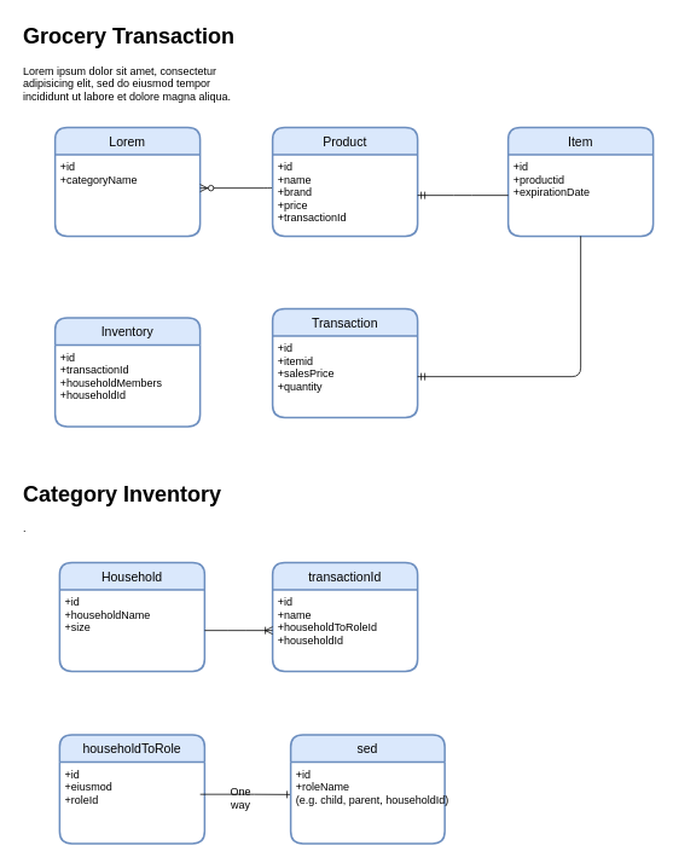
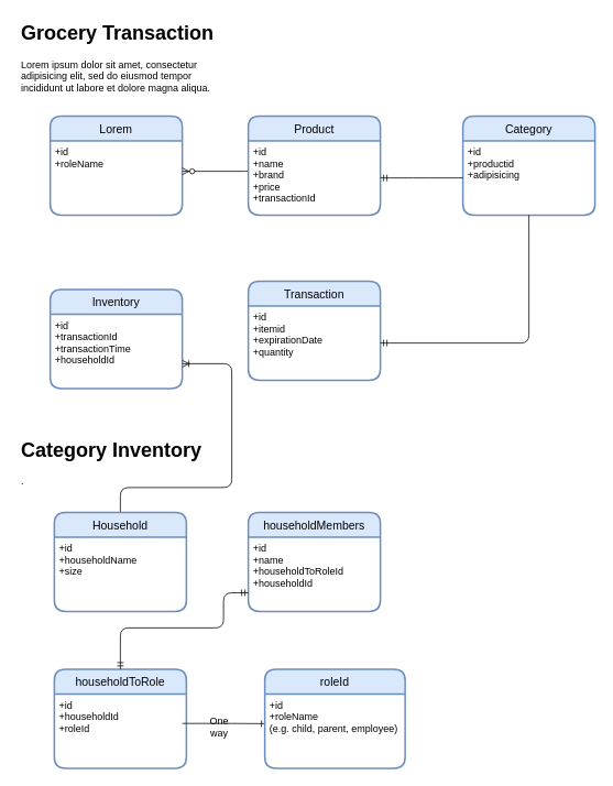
- <mxCell id="4" value="Item" style="swimlane;childLayout=stackLayout;horizontal=1;startSize=30;horizontalStack=0;rounded=1;fontSize=14;fontStyle=0;strokeWidth=2;resizeParent=0;resizeLast=1;shadow=0;dashed=0;align=center;fillColor=#dae8fc;strokeColor=#6c8ebf;" vertex="1" parent="1"><mxGeometry x="560" y="140" width="160" height="120" as="geometry" /></mxCell>
+ <mxCell id="4" value="Category" style="swimlane;childLayout=stackLayout;horizontal=1;startSize=30;horizontalStack=0;rounded=1;fontSize=14;fontStyle=0;strokeWidth=2;resizeParent=0;resizeLast=1;shadow=0;dashed=0;align=center;fillColor=#dae8fc;strokeColor=#6c8ebf;" vertex="1" parent="1"><mxGeometry x="560" y="140" width="160" height="120" as="geometry" /></mxCell>
- <mxCell id="3" value="+id&#10;+categoryName" style="align=left;strokeColor=none;fillColor=none;spacingLeft=4;fontSize=12;verticalAlign=top;resizable=0;rotatable=0;part=1;" vertex="1" parent="2"><mxGeometry y="30" width="160" height="90" as="geometry" /></mxCell>
+ <mxCell id="3" value="+id&#10;+roleName" style="align=left;strokeColor=none;fillColor=none;spacingLeft=4;fontSize=12;verticalAlign=top;resizable=0;rotatable=0;part=1;" vertex="1" parent="2"><mxGeometry y="30" width="160" height="90" as="geometry" /></mxCell>
- <mxCell id="5" value="+id&#10;+productid&#10;+expirationDate&#10;" style="align=left;strokeColor=none;fillColor=none;spacingLeft=4;fontSize=12;verticalAlign=top;resizable=0;rotatable=0;part=1;" vertex="1" parent="4"><mxGeometry y="30" width="160" height="90" as="geometry" /></mxCell>
+ <mxCell id="5" value="+id&#10;+productid&#10;+adipisicing&#10;" style="align=left;strokeColor=none;fillColor=none;spacingLeft=4;fontSize=12;verticalAlign=top;resizable=0;rotatable=0;part=1;" vertex="1" parent="4"><mxGeometry y="30" width="160" height="90" as="geometry" /></mxCell>
- <mxCell id="11" value="+id&#10;+itemid&#10;+salesPrice&#10;+quantity" style="align=left;strokeColor=none;fillColor=none;spacingLeft=4;fontSize=12;verticalAlign=top;resizable=0;rotatable=0;part=1;" vertex="1" parent="10"><mxGeometry y="30" width="160" height="90" as="geometry" /></mxCell>
+ <mxCell id="11" value="+id&#10;+itemid&#10;+expirationDate&#10;+quantity" style="align=left;strokeColor=none;fillColor=none;spacingLeft=4;fontSize=12;verticalAlign=top;resizable=0;rotatable=0;part=1;" vertex="1" parent="10"><mxGeometry y="30" width="160" height="90" as="geometry" /></mxCell>
- <mxCell id="15" value="+id&#10;+transactionId&#10;+householdMembers&#10;+householdId&#10;&#10;" style="align=left;strokeColor=none;fillColor=none;spacingLeft=4;fontSize=12;verticalAlign=top;resizable=0;rotatable=0;part=1;" vertex="1" parent="14"><mxGeometry y="30" width="160" height="90" as="geometry" /></mxCell>
+ <mxCell id="15" value="+id&#10;+transactionId&#10;+transactionTime&#10;+householdId&#10;&#10;" style="align=left;strokeColor=none;fillColor=none;spacingLeft=4;fontSize=12;verticalAlign=top;resizable=0;rotatable=0;part=1;" vertex="1" parent="14"><mxGeometry y="30" width="160" height="90" as="geometry" /></mxCell>
+ <mxCell id="17" value="" style="edgeStyle=orthogonalEdgeStyle;fontSize=12;html=1;endArrow=ERoneToMany;entryX=1;entryY=0.75;entryDx=0;entryDy=0;exitX=0.5;exitY=0;exitDx=0;exitDy=0;" edge="1" parent="1" source="18" target="14"><mxGeometry width="100" height="100" relative="1" as="geometry"><mxPoint x="250" y="650" as="sourcePoint" /><mxPoint x="410" y="540" as="targetPoint" /><Array as="points"><mxPoint x="145" y="590" /><mxPoint x="280" y="590" /><mxPoint x="280" y="440" /></Array></mxGeometry></mxCell>
- <mxCell id="20" value="transactionId" style="swimlane;childLayout=stackLayout;horizontal=1;startSize=30;horizontalStack=0;rounded=1;fontSize=14;fontStyle=0;strokeWidth=2;resizeParent=0;resizeLast=1;shadow=0;dashed=0;align=center;fillColor=#dae8fc;strokeColor=#6c8ebf;" vertex="1" parent="1"><mxGeometry x="300" y="620" width="160" height="120" as="geometry" /></mxCell>
+ <mxCell id="20" value="householdMembers" style="swimlane;childLayout=stackLayout;horizontal=1;startSize=30;horizontalStack=0;rounded=1;fontSize=14;fontStyle=0;strokeWidth=2;resizeParent=0;resizeLast=1;shadow=0;dashed=0;align=center;fillColor=#dae8fc;strokeColor=#6c8ebf;" vertex="1" parent="1"><mxGeometry x="300" y="620" width="160" height="120" as="geometry" /></mxCell>
- <mxCell id="22" value="" style="edgeStyle=elbowEdgeStyle;fontSize=12;html=1;endArrow=ERoneToMany;entryX=0;entryY=0.5;entryDx=0;entryDy=0;exitX=1;exitY=0.5;exitDx=0;exitDy=0;" edge="1" parent="1" source="19" target="21"><mxGeometry width="100" height="100" relative="1" as="geometry"><mxPoint x="150" y="850" as="sourcePoint" /><mxPoint x="250" y="750" as="targetPoint" /><Array as="points"><mxPoint x="260" y="720" /></Array></mxGeometry></mxCell>
+ <mxCell id="25" value="" style="edgeStyle=orthogonalEdgeStyle;fontSize=12;html=1;endArrow=ERmandOne;startArrow=ERmandOne;entryX=0;entryY=0.75;entryDx=0;entryDy=0;exitX=0.5;exitY=0;exitDx=0;exitDy=0;" edge="1" parent="1" source="23" target="21"><mxGeometry width="100" height="100" relative="1" as="geometry"><mxPoint x="230" y="850" as="sourcePoint" /><mxPoint x="310" y="780" as="targetPoint" /><Array as="points"><mxPoint x="145" y="760" /><mxPoint x="270" y="760" /><mxPoint x="270" y="718" /></Array></mxGeometry></mxCell>
- <mxCell id="27" value="sed" style="swimlane;childLayout=stackLayout;horizontal=1;startSize=30;horizontalStack=0;rounded=1;fontSize=14;fontStyle=0;strokeWidth=2;resizeParent=0;resizeLast=1;shadow=0;dashed=0;align=center;fillColor=#dae8fc;strokeColor=#6c8ebf;" vertex="1" parent="1"><mxGeometry x="320" y="810" width="170" height="120" as="geometry" /></mxCell>
+ <mxCell id="27" value="roleId" style="swimlane;childLayout=stackLayout;horizontal=1;startSize=30;horizontalStack=0;rounded=1;fontSize=14;fontStyle=0;strokeWidth=2;resizeParent=0;resizeLast=1;shadow=0;dashed=0;align=center;fillColor=#dae8fc;strokeColor=#6c8ebf;" vertex="1" parent="1"><mxGeometry x="320" y="810" width="170" height="120" as="geometry" /></mxCell>
- <mxCell id="24" value="+id&#10;+eiusmod&#10;+roleId&#10;&#10;" style="align=left;strokeColor=none;fillColor=none;spacingLeft=4;fontSize=12;verticalAlign=top;resizable=0;rotatable=0;part=1;" vertex="1" parent="23"><mxGeometry y="30" width="160" height="90" as="geometry" /></mxCell>
+ <mxCell id="24" value="+id&#10;+householdId&#10;+roleId&#10;&#10;" style="align=left;strokeColor=none;fillColor=none;spacingLeft=4;fontSize=12;verticalAlign=top;resizable=0;rotatable=0;part=1;" vertex="1" parent="23"><mxGeometry y="30" width="160" height="90" as="geometry" /></mxCell>
- <mxCell id="28" value="+id&#10;+roleName&#10;(e.g. child, parent, householdId)&#10;&#10;" style="align=left;strokeColor=none;fillColor=none;spacingLeft=4;fontSize=12;verticalAlign=top;resizable=0;rotatable=0;part=1;" vertex="1" parent="27"><mxGeometry y="30" width="170" height="90" as="geometry" /></mxCell>
+ <mxCell id="28" value="+id&#10;+roleName&#10;(e.g. child, parent, employee)&#10;&#10;" style="align=left;strokeColor=none;fillColor=none;spacingLeft=4;fontSize=12;verticalAlign=top;resizable=0;rotatable=0;part=1;" vertex="1" parent="27"><mxGeometry y="30" width="170" height="90" as="geometry" /></mxCell>
